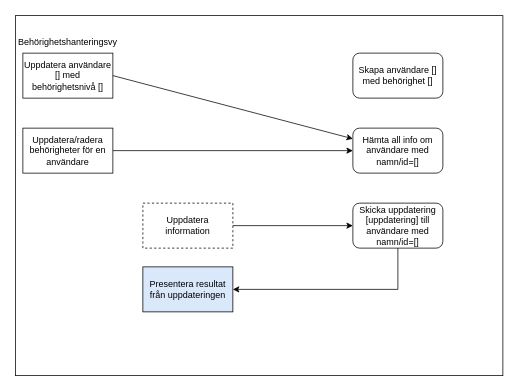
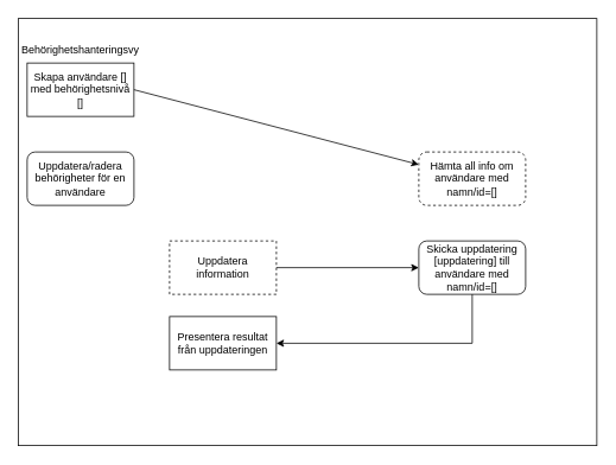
- <mxCell id="4" value="Uppdatera användare [] med behörighetsnivå []" style="rounded=0;whiteSpace=wrap;html=1;" parent="1" vertex="1"><mxGeometry x="30" y="70" width="120" height="60" as="geometry" /></mxCell>
+ <mxCell id="4" value="Skapa användare [] med behörighetsnivå []" style="rounded=0;whiteSpace=wrap;html=1;" parent="1" vertex="1"><mxGeometry x="30" y="70" width="120" height="60" as="geometry" /></mxCell>
- <mxCell id="5" value="Skapa användare [] med behörighet []" style="rounded=1;whiteSpace=wrap;html=1;" parent="1" vertex="1"><mxGeometry x="470" y="70" width="120" height="60" as="geometry" /></mxCell>
- <mxCell id="7" value="Uppdatera/radera behörigheter för en användare" style="rounded=0;whiteSpace=wrap;html=1;" parent="1" vertex="1"><mxGeometry x="30" y="170" width="120" height="60" as="geometry" /></mxCell>
+ <mxCell id="7" value="Uppdatera/radera behörigheter för en användare" style="whiteSpace=wrap;html=1;rounded=1;" parent="1" vertex="1"><mxGeometry x="30" y="170" width="120" height="60" as="geometry" /></mxCell>
- <mxCell id="9" value="" style="endArrow=classic;html=1;rounded=0;exitX=1;exitY=0.5;exitDx=0;exitDy=0;entryX=0;entryY=0.5;entryDx=0;entryDy=0;" parent="1" source="7" target="8" edge="1"><mxGeometry width="50" height="50" relative="1" as="geometry"><mxPoint x="350" y="350" as="sourcePoint" /><mxPoint x="400" y="300" as="targetPoint" /></mxGeometry></mxCell>
- <mxCell id="8" value="Hämta all info om användare med namn/id=[]" style="rounded=1;whiteSpace=wrap;html=1;" parent="1" vertex="1"><mxGeometry x="470" y="170" width="120" height="60" as="geometry" /></mxCell>
+ <mxCell id="8" value="Hämta all info om användare med namn/id=[]" style="rounded=1;whiteSpace=wrap;html=1;dashed=1;" parent="1" vertex="1"><mxGeometry x="470" y="170" width="120" height="60" as="geometry" /></mxCell>
- <mxCell id="13" value="Presentera resultat från uppdateringen" style="rounded=0;whiteSpace=wrap;html=1;fillColor=#dae8fc;" parent="1" vertex="1"><mxGeometry x="190" y="355" width="120" height="60" as="geometry" /></mxCell>
+ <mxCell id="13" value="Presentera resultat från uppdateringen" style="rounded=0;whiteSpace=wrap;html=1;" parent="1" vertex="1"><mxGeometry x="190" y="355" width="120" height="60" as="geometry" /></mxCell>
